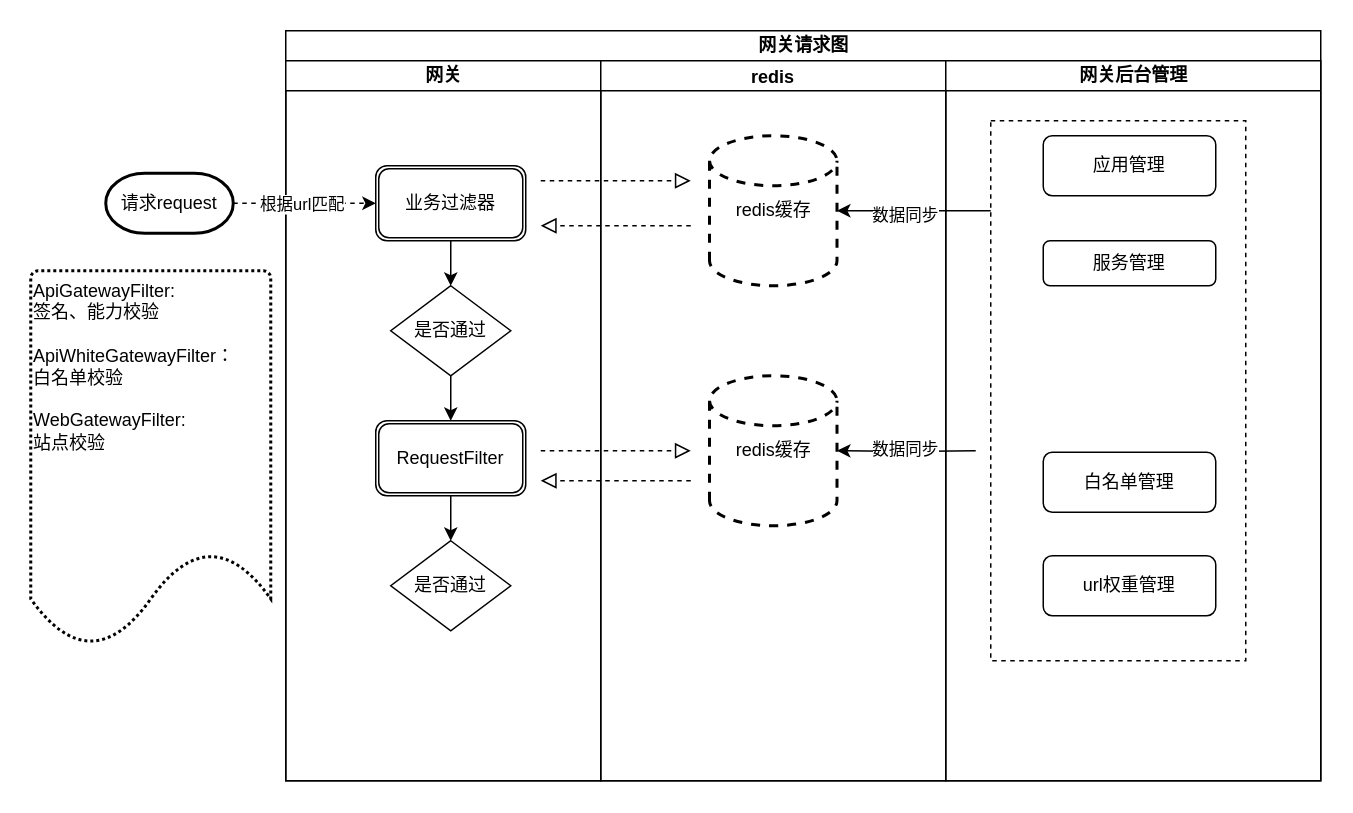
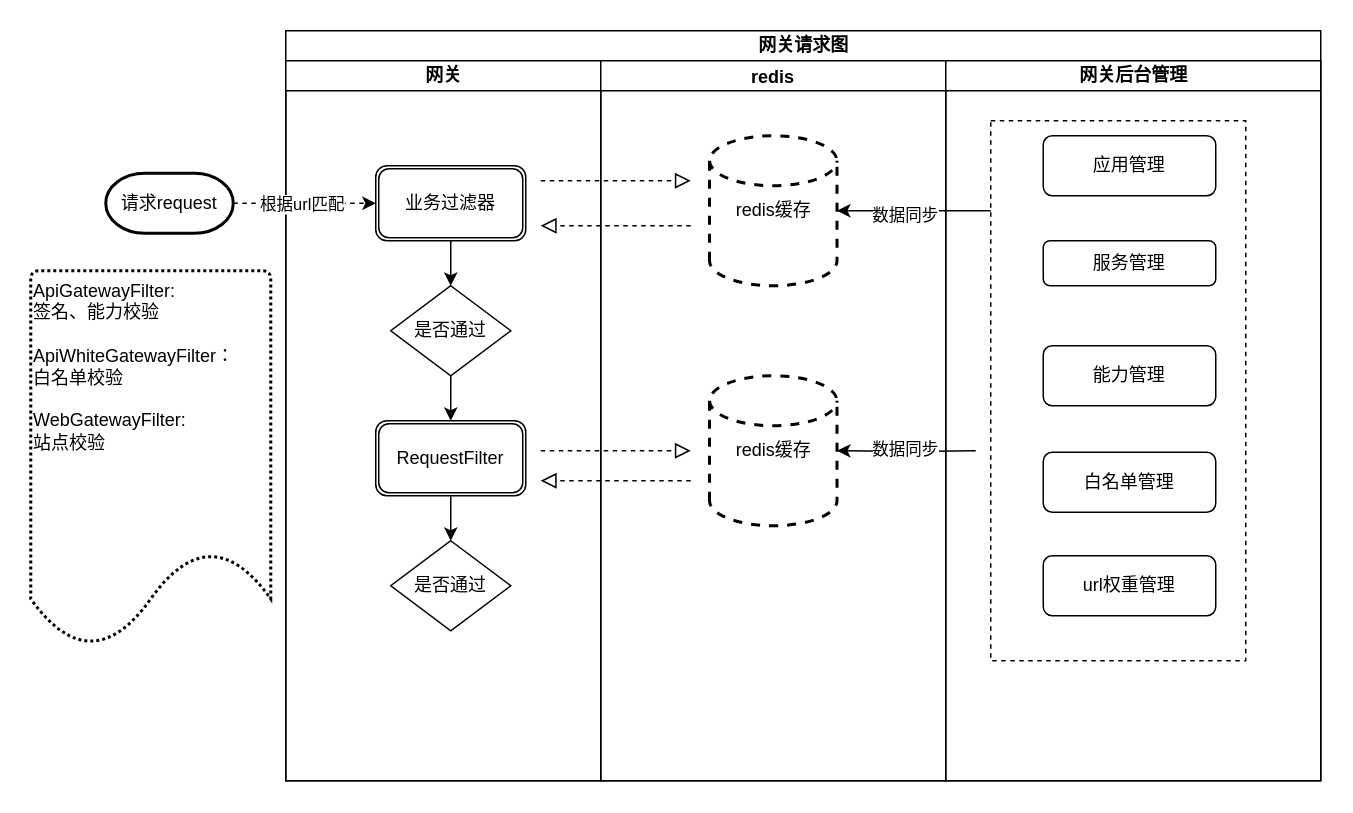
+ <mxCell id="24" value="能力管理" style="rounded=1;whiteSpace=wrap;html=1;" vertex="1" parent="20"><mxGeometry x="65" y="190" width="115" height="40" as="geometry" /></mxCell>
